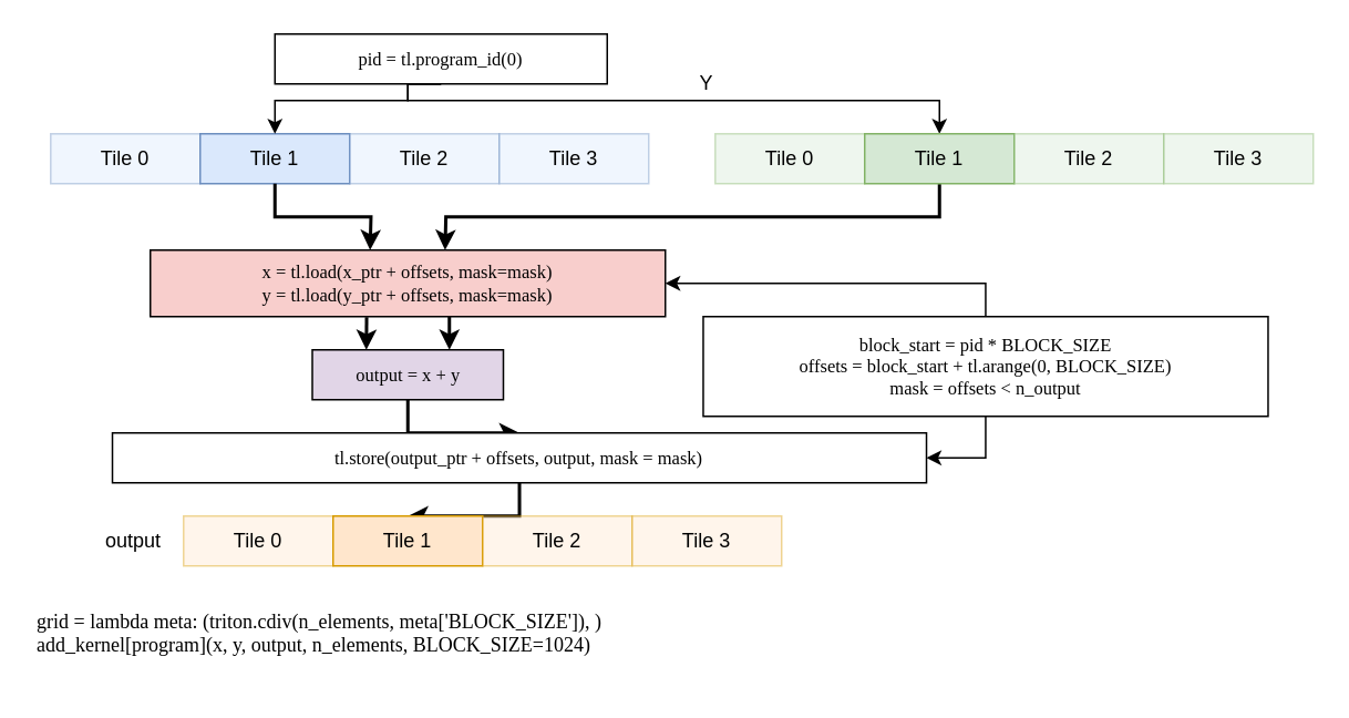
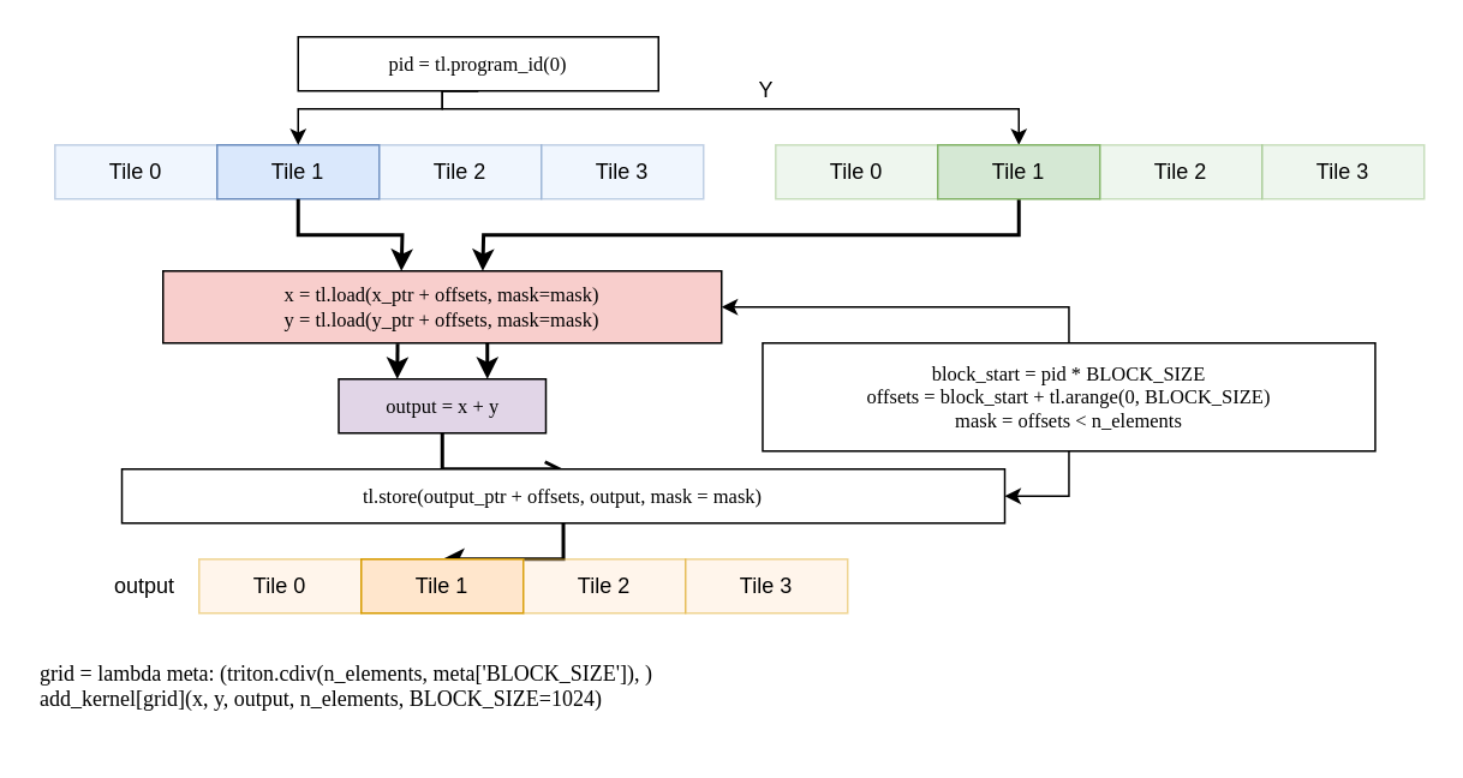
- <mxCell id="11" value="block_start = pid * BLOCK_SIZE&lt;div&gt;offsets = block_start + tl.arange(0, BLOCK_SIZE)&lt;/div&gt;&lt;div&gt;mask = offsets &amp;lt; n_output&lt;br&gt;&lt;/div&gt;" style="rounded=0;whiteSpace=wrap;html=1;fontFamily=Lucida Console;fontSize=11;" vertex="1" parent="1"><mxGeometry x="422.81" y="190" width="340" height="60" as="geometry" /></mxCell>
+ <mxCell id="11" value="block_start = pid * BLOCK_SIZE&lt;div&gt;offsets = block_start + tl.arange(0, BLOCK_SIZE)&lt;/div&gt;&lt;div&gt;mask = offsets &amp;lt; n_elements&lt;br&gt;&lt;/div&gt;" style="rounded=0;whiteSpace=wrap;html=1;fontFamily=Lucida Console;fontSize=11;" vertex="1" parent="1"><mxGeometry x="422.81" y="190" width="340" height="60" as="geometry" /></mxCell>
- <mxCell id="22" style="edgeStyle=orthogonalEdgeStyle;rounded=0;orthogonalLoop=1;jettySize=auto;html=1;exitX=0.5;exitY=1;exitDx=0;exitDy=0;entryX=0.5;entryY=0;entryDx=0;entryDy=0;strokeWidth=2;" edge="1" parent="1" source="23" target="25"><mxGeometry relative="1" as="geometry" /></mxCell>
+ <mxCell id="22" style="edgeStyle=orthogonalEdgeStyle;rounded=0;orthogonalLoop=1;jettySize=auto;html=1;exitX=0.5;exitY=1;exitDx=0;exitDy=0;entryX=0.5;entryY=0;entryDx=0;entryDy=0;strokeWidth=2;endArrow=open;" edge="1" parent="1" source="23" target="25"><mxGeometry relative="1" as="geometry" /></mxCell>
- <mxCell id="31" value="    grid = lambda meta: (triton.cdiv(n_elements, meta['BLOCK_SIZE']), )&#10;    add_kernel[program](x, y, output, n_elements, BLOCK_SIZE=1024)&#10;    " style="text;whiteSpace=wrap;html=1;fontFamily=Lucida Console;" vertex="1" parent="1"><mxGeometry x="20" y="360" width="500" height="50" as="geometry" /></mxCell>
+ <mxCell id="31" value="    grid = lambda meta: (triton.cdiv(n_elements, meta['BLOCK_SIZE']), )&#10;    add_kernel[grid](x, y, output, n_elements, BLOCK_SIZE=1024)&#10;    " style="text;whiteSpace=wrap;html=1;fontFamily=Lucida Console;" vertex="1" parent="1"><mxGeometry x="20" y="360" width="500" height="50" as="geometry" /></mxCell>
